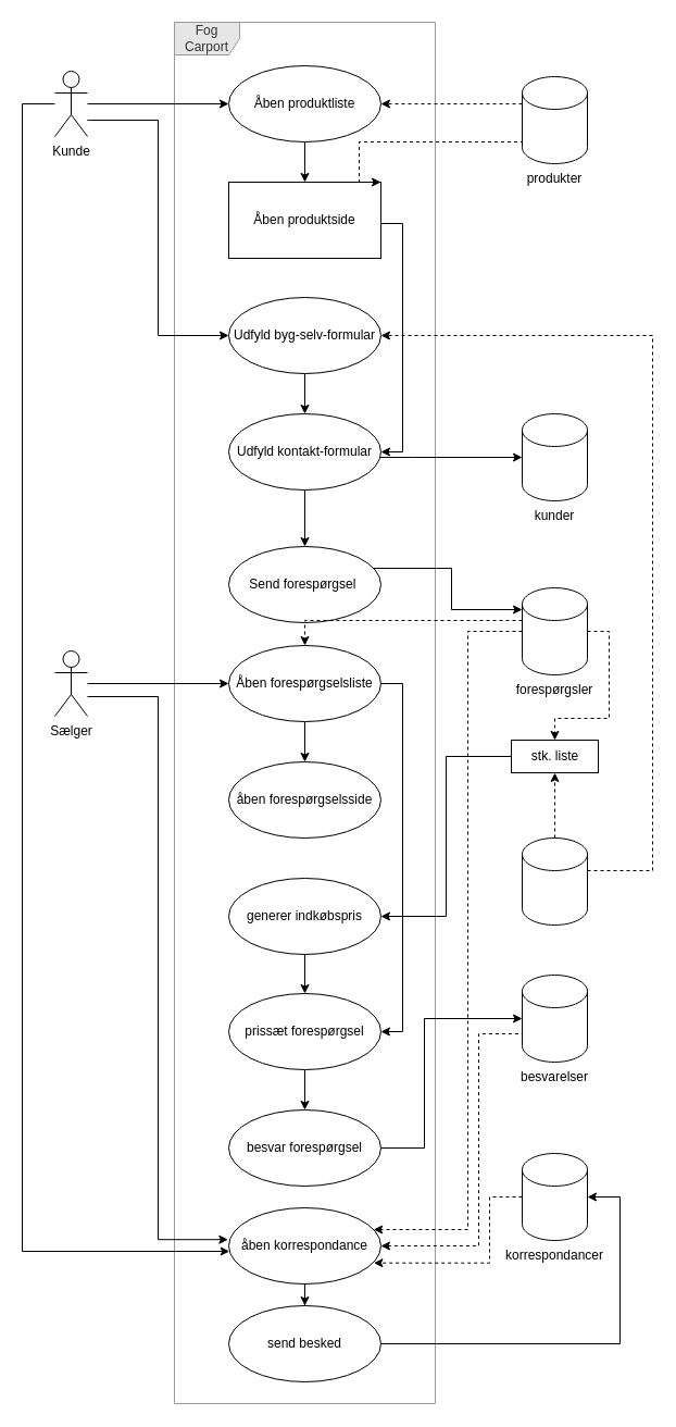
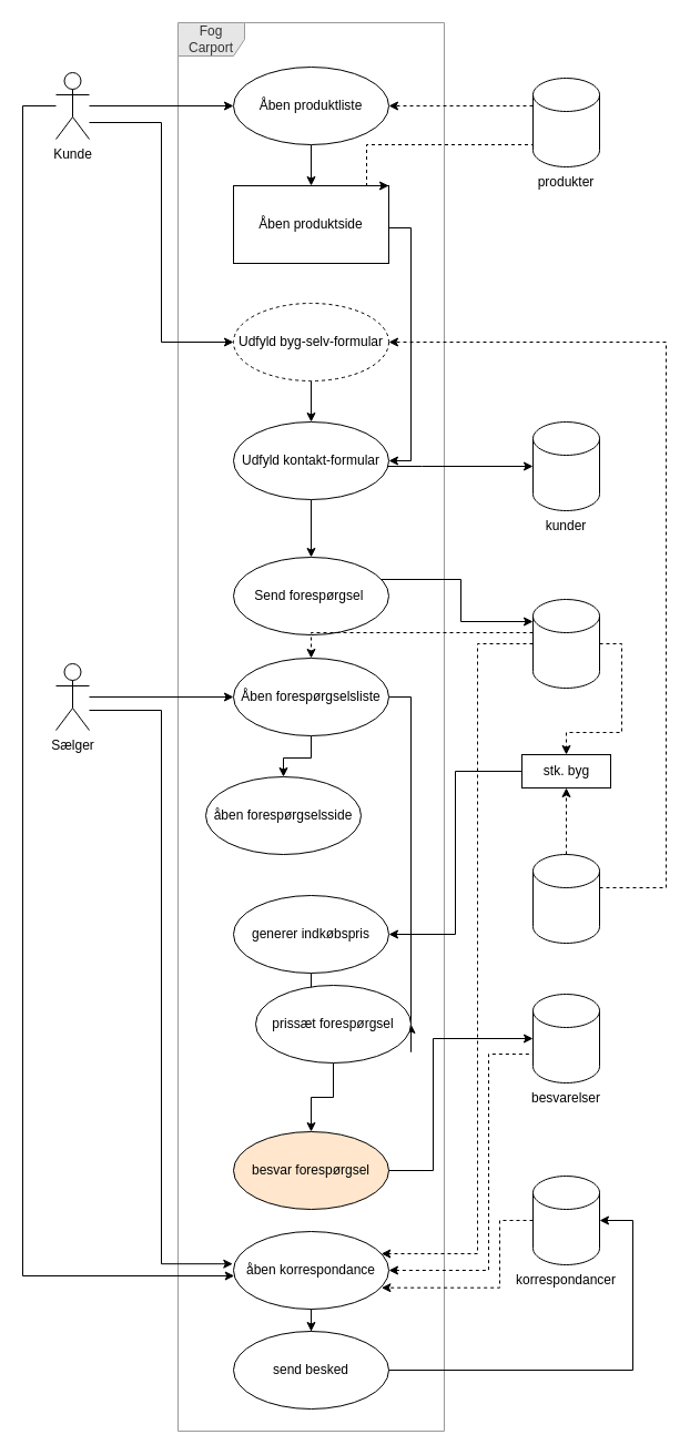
- <mxCell id="12" value="Udfyld byg-selv-formular" style="ellipse;whiteSpace=wrap;html=1;" vertex="1" parent="1"><mxGeometry x="210" y="273" width="140" height="70" as="geometry" /></mxCell>
+ <mxCell id="12" value="Udfyld byg-selv-formular" style="ellipse;whiteSpace=wrap;html=1;dashed=1;" vertex="1" parent="1"><mxGeometry x="210" y="273" width="140" height="70" as="geometry" /></mxCell>
- <mxCell id="35" value="forespørgsler" style="text;html=1;strokeColor=none;fillColor=none;align=center;verticalAlign=middle;whiteSpace=wrap;rounded=0;" vertex="1" parent="33"><mxGeometry x="10" y="84" width="40" height="20" as="geometry" /></mxCell>
- <mxCell id="41" value="stk. liste" style="html=1;" vertex="1" parent="1"><mxGeometry x="470" y="680" width="80" height="30" as="geometry" /></mxCell>
+ <mxCell id="41" value="stk. byg" style="html=1;" vertex="1" parent="1"><mxGeometry x="470" y="680" width="80" height="30" as="geometry" /></mxCell>
- <mxCell id="24" value="åben forespørgselsside" style="ellipse;whiteSpace=wrap;html=1;" vertex="1" parent="1"><mxGeometry x="210" y="700" width="140" height="70" as="geometry" /></mxCell>
+ <mxCell id="24" value="åben forespørgselsside" style="ellipse;whiteSpace=wrap;html=1;" vertex="1" parent="1"><mxGeometry x="185" y="700" width="140" height="70" as="geometry" /></mxCell>
- <mxCell id="28" value="prissæt forespørgsel" style="ellipse;whiteSpace=wrap;html=1;" vertex="1" parent="1"><mxGeometry x="210" y="913" width="140" height="70" as="geometry" /></mxCell>
+ <mxCell id="28" value="prissæt forespørgsel" style="ellipse;whiteSpace=wrap;html=1;" vertex="1" parent="1"><mxGeometry x="230" y="888" width="140" height="70" as="geometry" /></mxCell>
- <mxCell id="30" value="besvar forespørgsel" style="ellipse;whiteSpace=wrap;html=1;" vertex="1" parent="1"><mxGeometry x="210" y="1020" width="140" height="70" as="geometry" /></mxCell>
+ <mxCell id="30" value="besvar forespørgsel" style="ellipse;whiteSpace=wrap;html=1;fillColor=#ffe6cc;" vertex="1" parent="1"><mxGeometry x="210" y="1020" width="140" height="70" as="geometry" /></mxCell>
